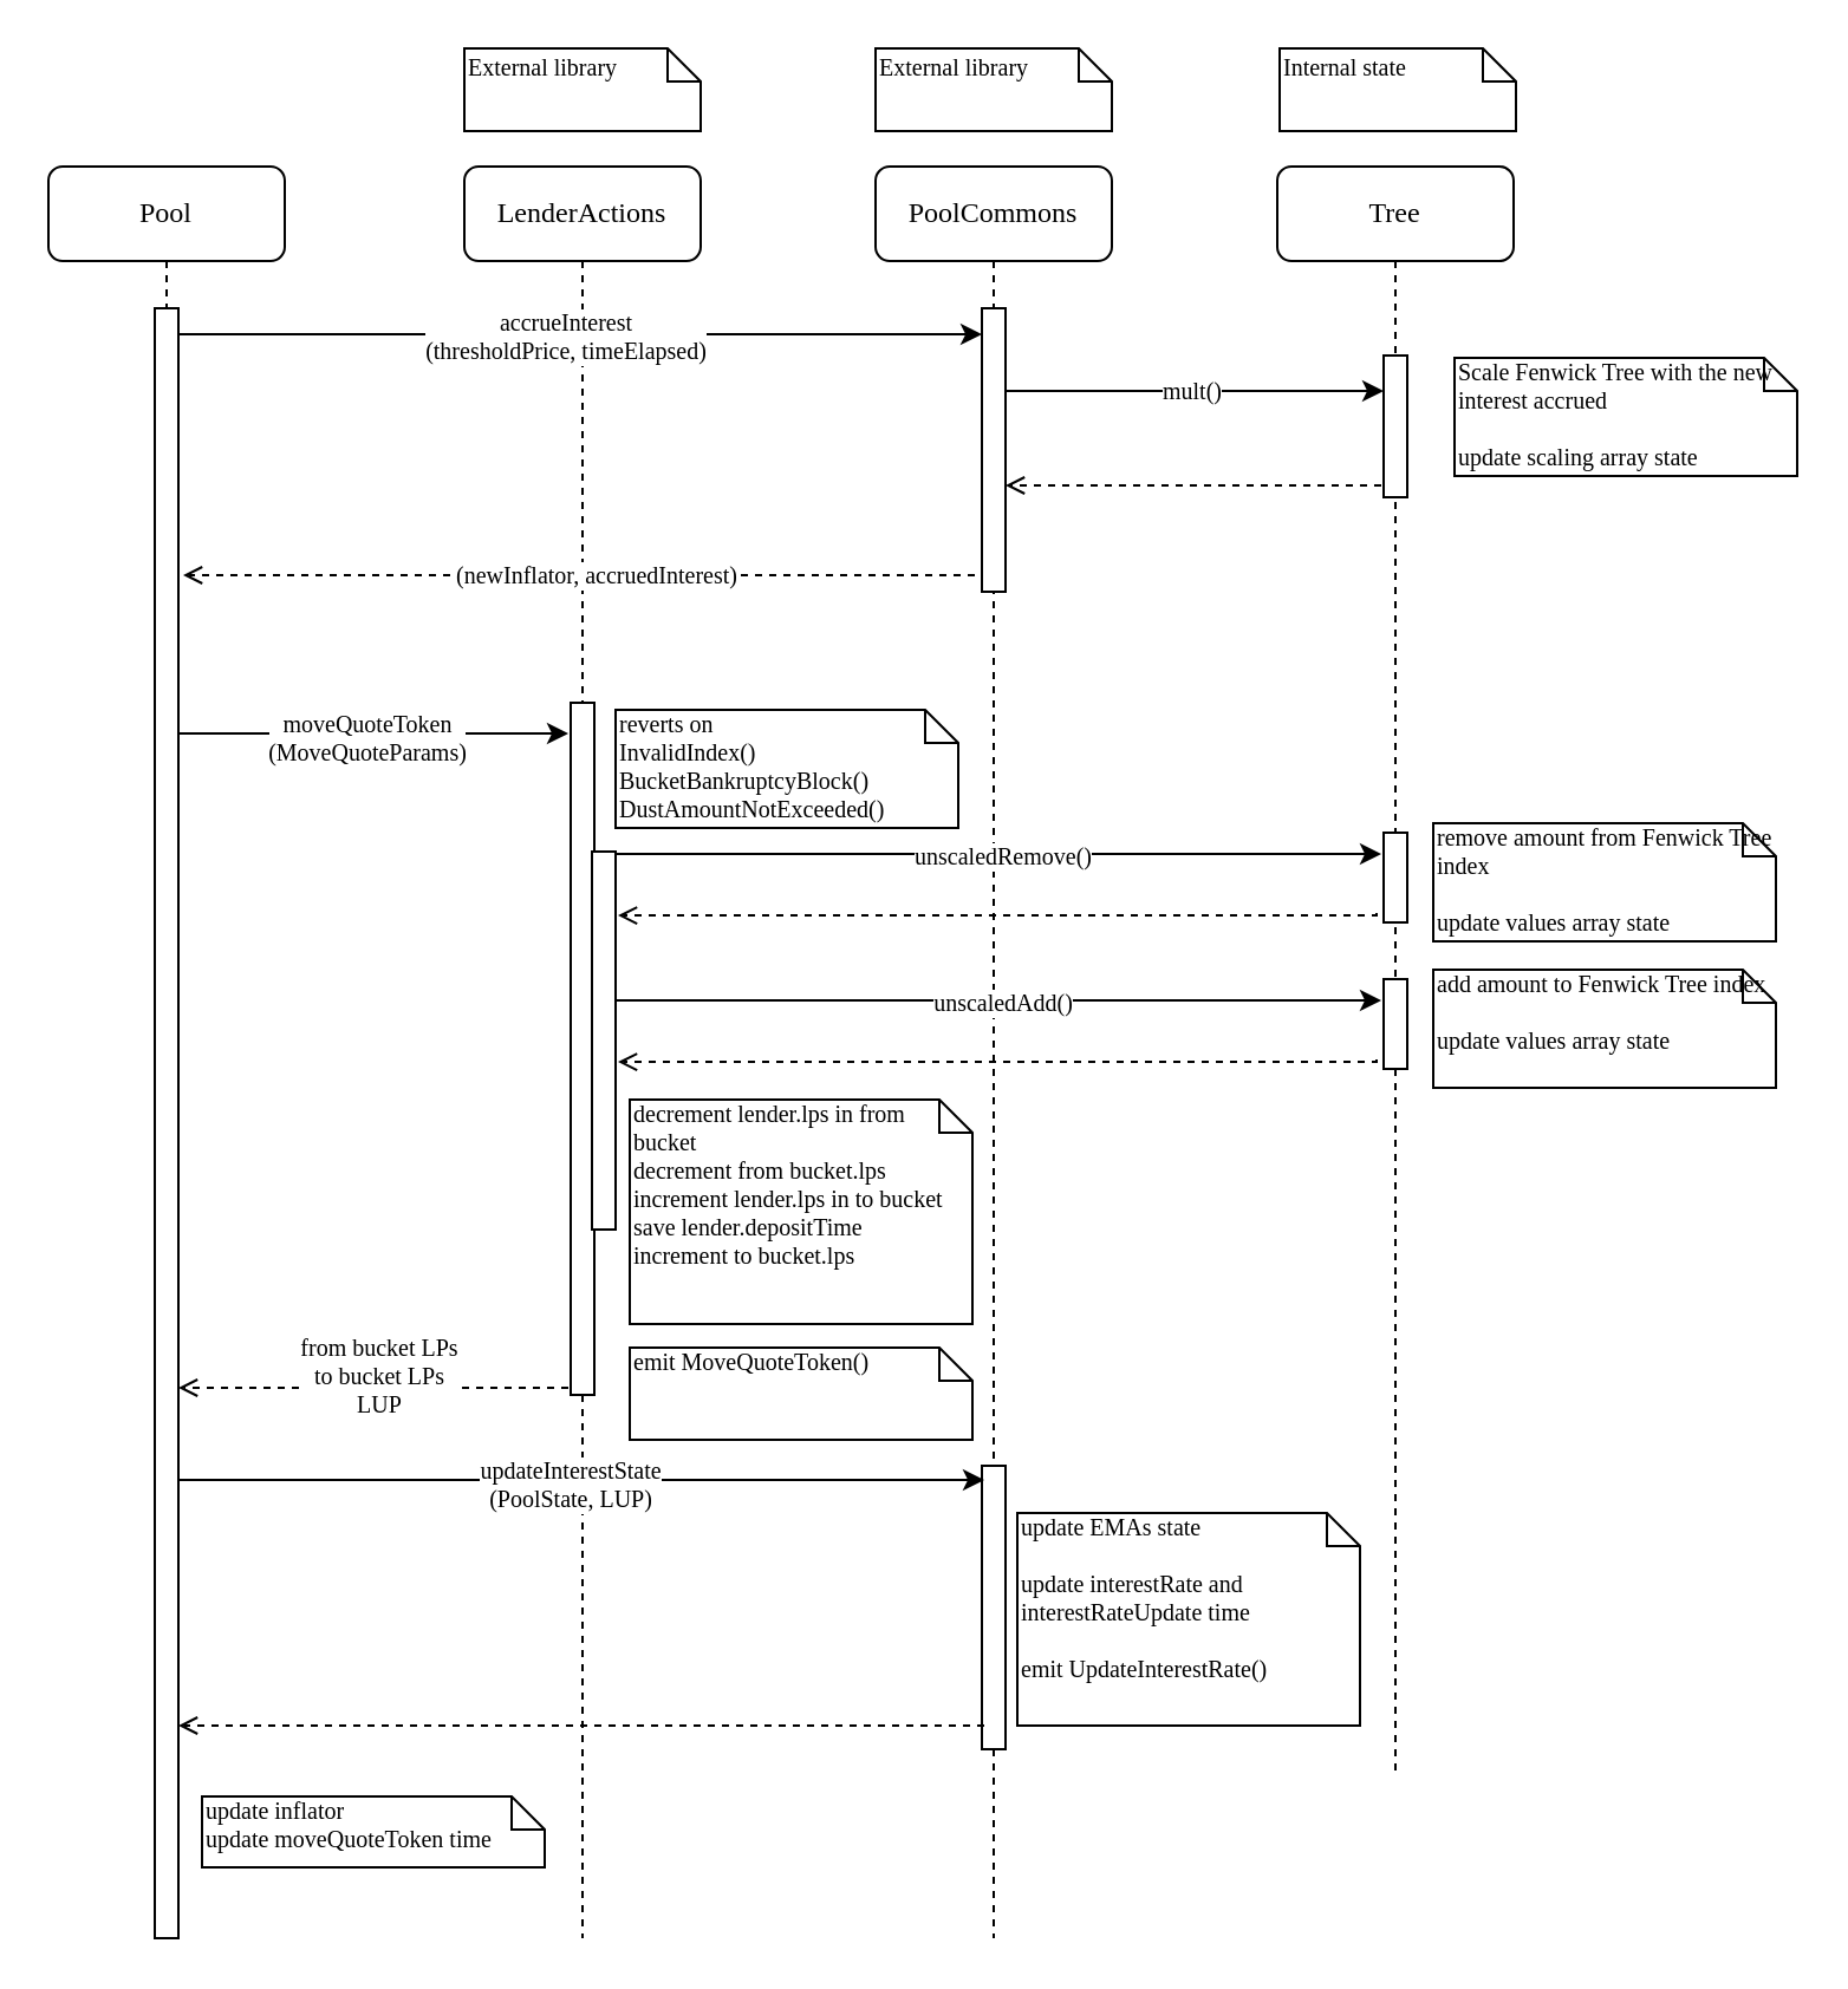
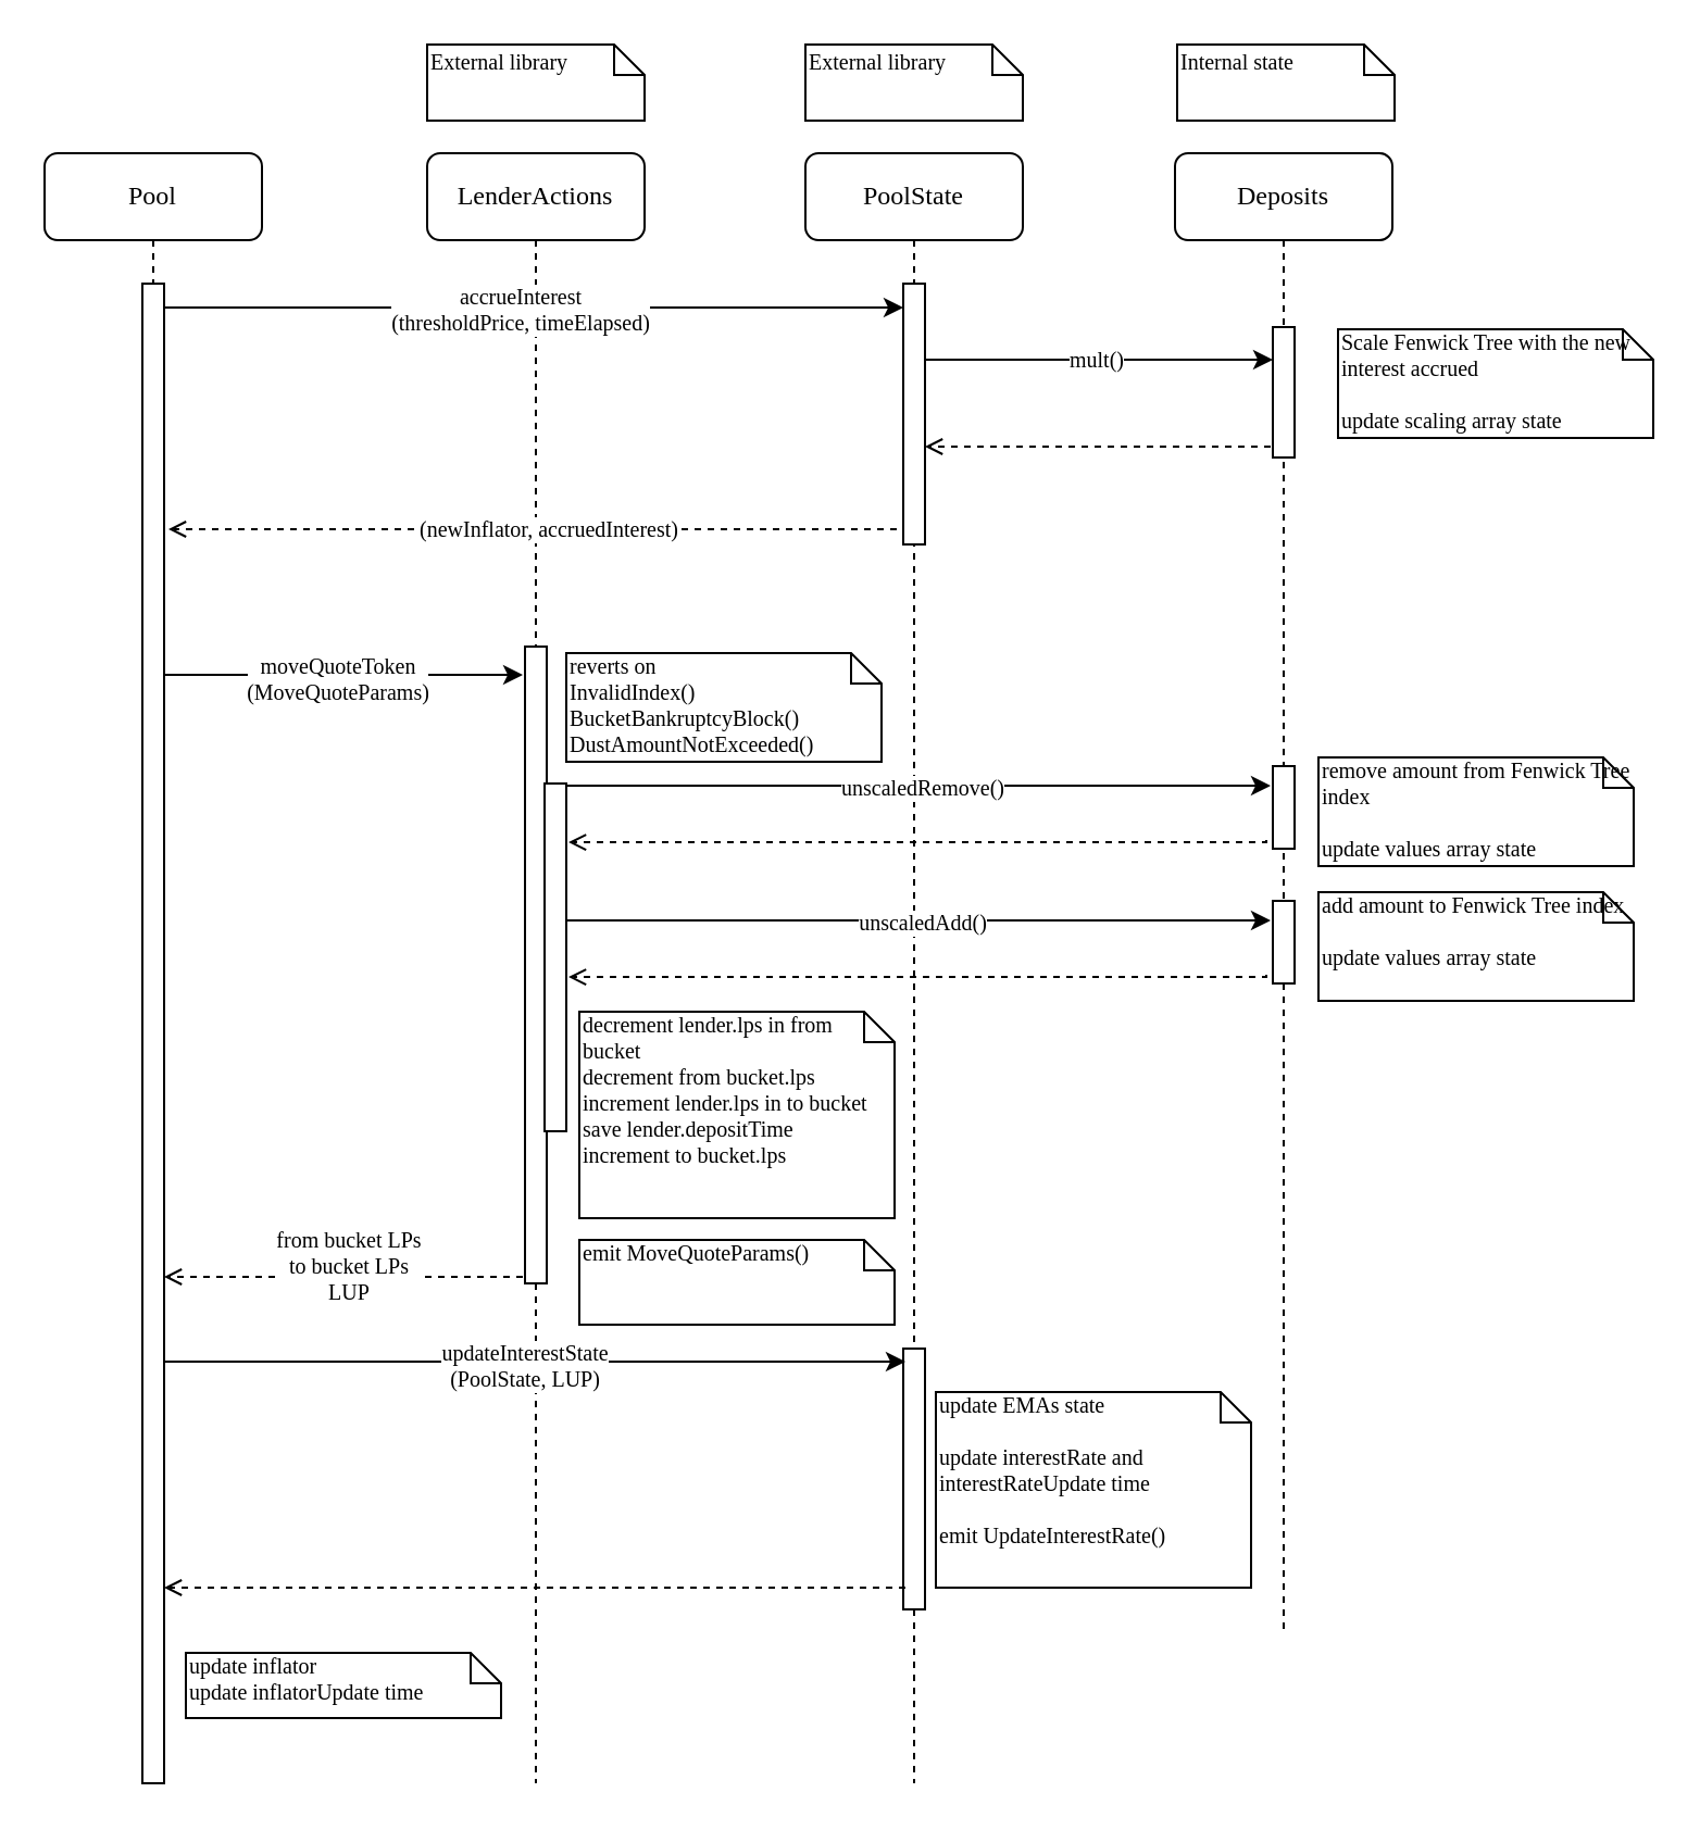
- <mxCell id="5" value="PoolCommons" style="shape=umlLifeline;perimeter=lifelinePerimeter;whiteSpace=wrap;html=1;container=1;collapsible=0;recursiveResize=0;outlineConnect=0;rounded=1;shadow=0;comic=0;labelBackgroundColor=none;strokeWidth=1;fontFamily=Verdana;fontSize=12;align=center;" parent="1" vertex="1"><mxGeometry x="370" y="70" width="100" height="750" as="geometry" /></mxCell>
+ <mxCell id="5" value="PoolState" style="shape=umlLifeline;perimeter=lifelinePerimeter;whiteSpace=wrap;html=1;container=1;collapsible=0;recursiveResize=0;outlineConnect=0;rounded=1;shadow=0;comic=0;labelBackgroundColor=none;strokeWidth=1;fontFamily=Verdana;fontSize=12;align=center;" parent="1" vertex="1"><mxGeometry x="370" y="70" width="100" height="750" as="geometry" /></mxCell>
- <mxCell id="8" value="&lt;font&gt;Tree&lt;/font&gt;" style="shape=umlLifeline;perimeter=lifelinePerimeter;whiteSpace=wrap;html=1;container=1;collapsible=0;recursiveResize=0;outlineConnect=0;rounded=1;shadow=0;comic=0;labelBackgroundColor=none;strokeWidth=1;fontFamily=Verdana;fontSize=12;align=center;" parent="1" vertex="1"><mxGeometry x="540" y="70" width="100" height="680" as="geometry" /></mxCell>
+ <mxCell id="8" value="&lt;font&gt;Deposits&lt;/font&gt;" style="shape=umlLifeline;perimeter=lifelinePerimeter;whiteSpace=wrap;html=1;container=1;collapsible=0;recursiveResize=0;outlineConnect=0;rounded=1;shadow=0;comic=0;labelBackgroundColor=none;strokeWidth=1;fontFamily=Verdana;fontSize=12;align=center;" parent="1" vertex="1"><mxGeometry x="540" y="70" width="100" height="680" as="geometry" /></mxCell>
- <mxCell id="32" value="emit MoveQuoteToken()" style="shape=note;whiteSpace=wrap;html=1;size=14;verticalAlign=top;align=left;spacingTop=-6;rounded=0;shadow=0;comic=0;labelBackgroundColor=none;strokeWidth=1;fontFamily=Verdana;fontSize=10;" parent="1" vertex="1"><mxGeometry x="266" y="570" width="145" height="39" as="geometry" /></mxCell>
+ <mxCell id="32" value="emit MoveQuoteParams()" style="shape=note;whiteSpace=wrap;html=1;size=14;verticalAlign=top;align=left;spacingTop=-6;rounded=0;shadow=0;comic=0;labelBackgroundColor=none;strokeWidth=1;fontFamily=Verdana;fontSize=10;" parent="1" vertex="1"><mxGeometry x="266" y="570" width="145" height="39" as="geometry" /></mxCell>
- <mxCell id="38" value="&lt;div&gt;update inflator&lt;/div&gt;&lt;div&gt;update moveQuoteToken time&lt;br&gt;&lt;/div&gt;" style="shape=note;whiteSpace=wrap;html=1;size=14;verticalAlign=top;align=left;spacingTop=-6;rounded=0;shadow=0;comic=0;labelBackgroundColor=none;strokeWidth=1;fontFamily=Verdana;fontSize=10;" parent="1" vertex="1"><mxGeometry x="85" y="760" width="145" height="30" as="geometry" /></mxCell>
+ <mxCell id="38" value="&lt;div&gt;update inflator&lt;/div&gt;&lt;div&gt;update inflatorUpdate time&lt;br&gt;&lt;/div&gt;" style="shape=note;whiteSpace=wrap;html=1;size=14;verticalAlign=top;align=left;spacingTop=-6;rounded=0;shadow=0;comic=0;labelBackgroundColor=none;strokeWidth=1;fontFamily=Verdana;fontSize=10;" parent="1" vertex="1"><mxGeometry x="85" y="760" width="145" height="30" as="geometry" /></mxCell>
